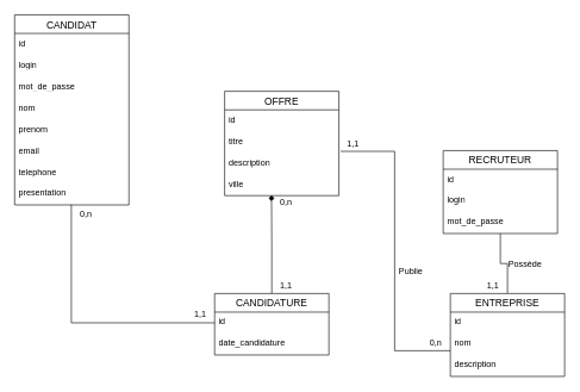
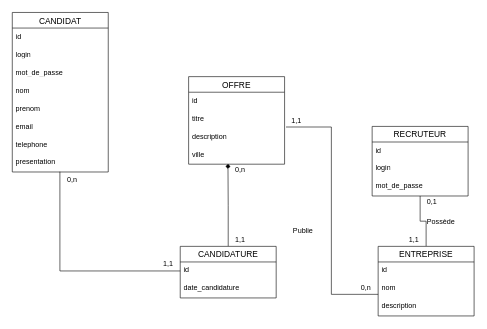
+ <mxCell id="30" value="0,1" style="text;html=1;align=center;verticalAlign=middle;whiteSpace=wrap;rounded=0;" vertex="1" parent="1"><mxGeometry x="700" y="326" width="40" height="20" as="geometry" /></mxCell>
- <mxCell id="35" value="Publie" style="text;html=1;align=center;verticalAlign=middle;whiteSpace=wrap;rounded=0;" vertex="1" parent="1"><mxGeometry x="550" y="370" width="50" height="20" as="geometry" /></mxCell>
+ <mxCell id="35" value="Publie" style="text;html=1;align=center;verticalAlign=middle;whiteSpace=wrap;rounded=0;" vertex="1" parent="1"><mxGeometry x="480" y="375" width="50" height="20" as="geometry" /></mxCell>
